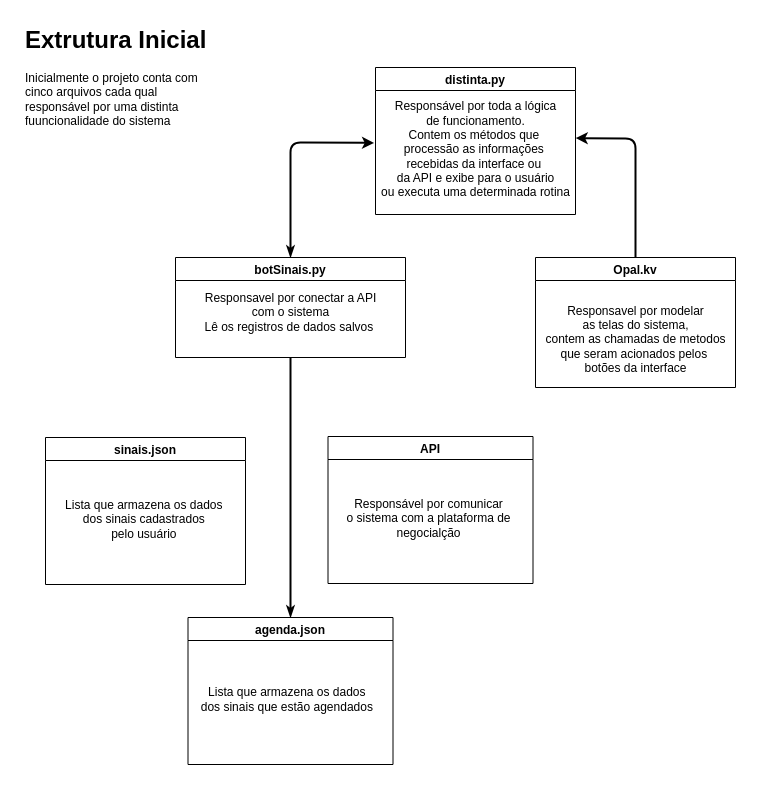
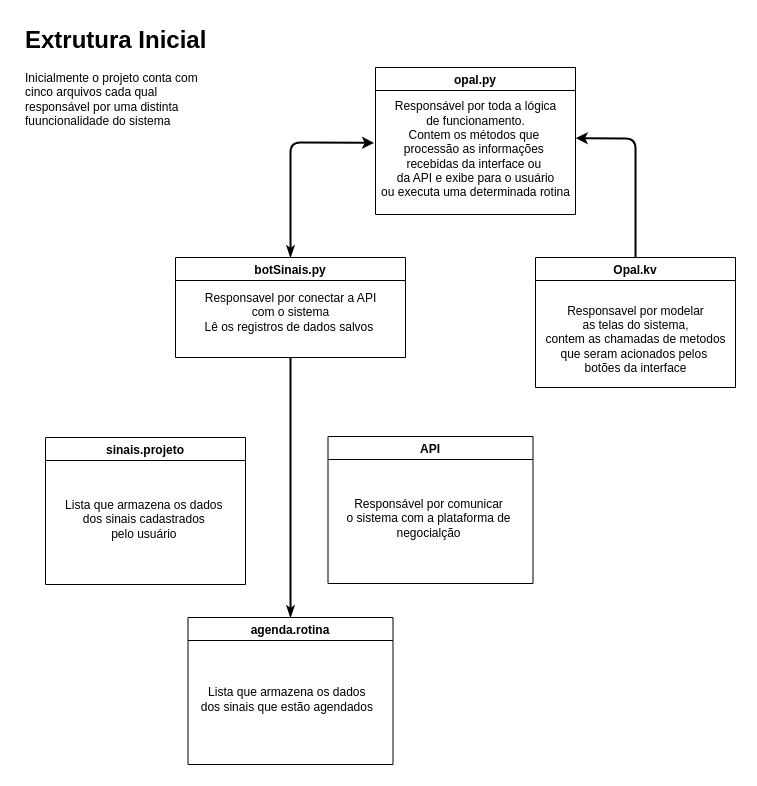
- <mxCell id="9" value="distinta.py" style="swimlane;" parent="1" vertex="1"><mxGeometry x="375" y="67" width="200" height="147" as="geometry" /></mxCell>
+ <mxCell id="9" value="opal.py" style="swimlane;" parent="1" vertex="1"><mxGeometry x="375" y="67" width="200" height="147" as="geometry" /></mxCell>
- <mxCell id="11" value="sinais.json" style="swimlane;" parent="1" vertex="1"><mxGeometry x="45" y="437" width="200" height="147" as="geometry" /></mxCell>
+ <mxCell id="11" value="sinais.projeto" style="swimlane;" parent="1" vertex="1"><mxGeometry x="45" y="437" width="200" height="147" as="geometry" /></mxCell>
- <mxCell id="14" value="agenda.json" style="swimlane;" parent="1" vertex="1"><mxGeometry x="187.5" y="617" width="205" height="147" as="geometry" /></mxCell>
+ <mxCell id="14" value="agenda.rotina" style="swimlane;" parent="1" vertex="1"><mxGeometry x="187.5" y="617" width="205" height="147" as="geometry" /></mxCell>
